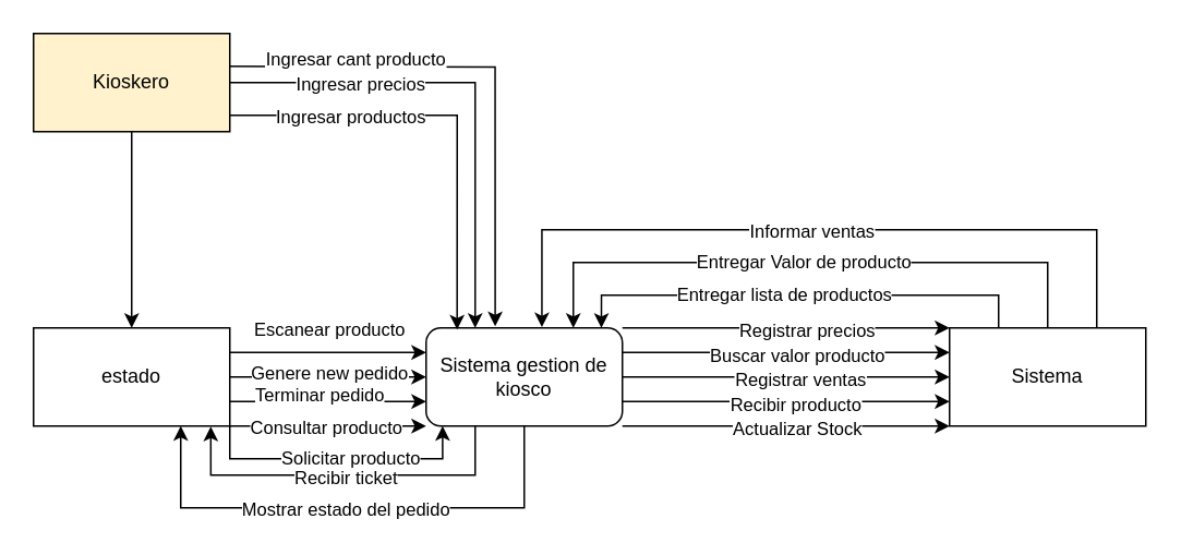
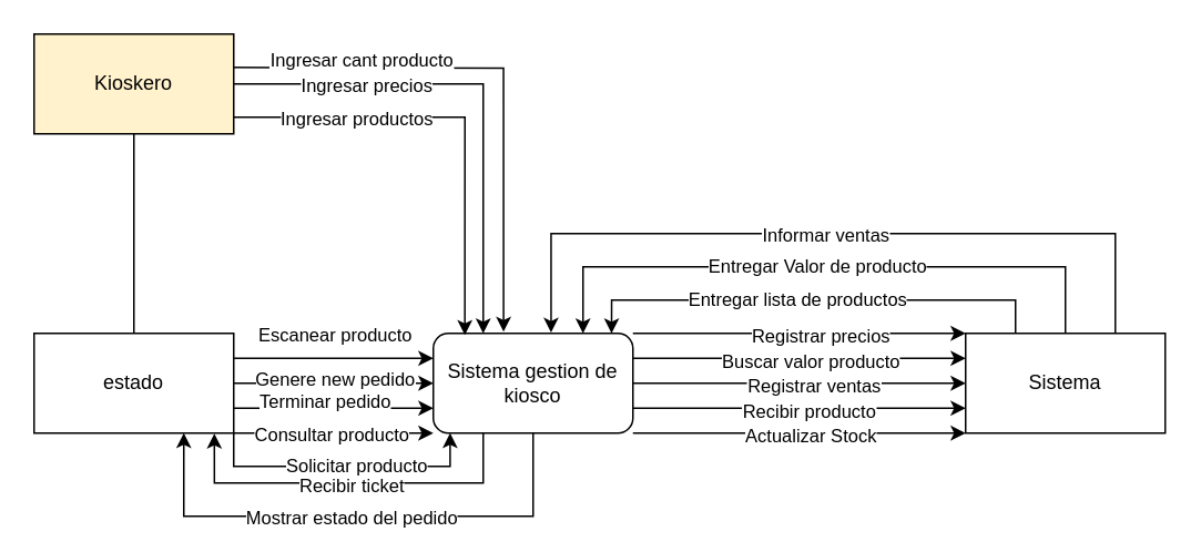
- <mxCell id="23" style="edgeStyle=orthogonalEdgeStyle;rounded=0;orthogonalLoop=1;jettySize=auto;html=1;entryX=0.5;entryY=0;entryDx=0;entryDy=0;" edge="1" parent="1" source="24" target="35"><mxGeometry relative="1" as="geometry" /></mxCell>
+ <mxCell id="23" style="edgeStyle=orthogonalEdgeStyle;rounded=0;orthogonalLoop=1;jettySize=auto;html=1;entryX=0.5;entryY=0;entryDx=0;entryDy=0;endArrow=none;" edge="1" parent="1" source="24" target="35"><mxGeometry relative="1" as="geometry" /></mxCell>
